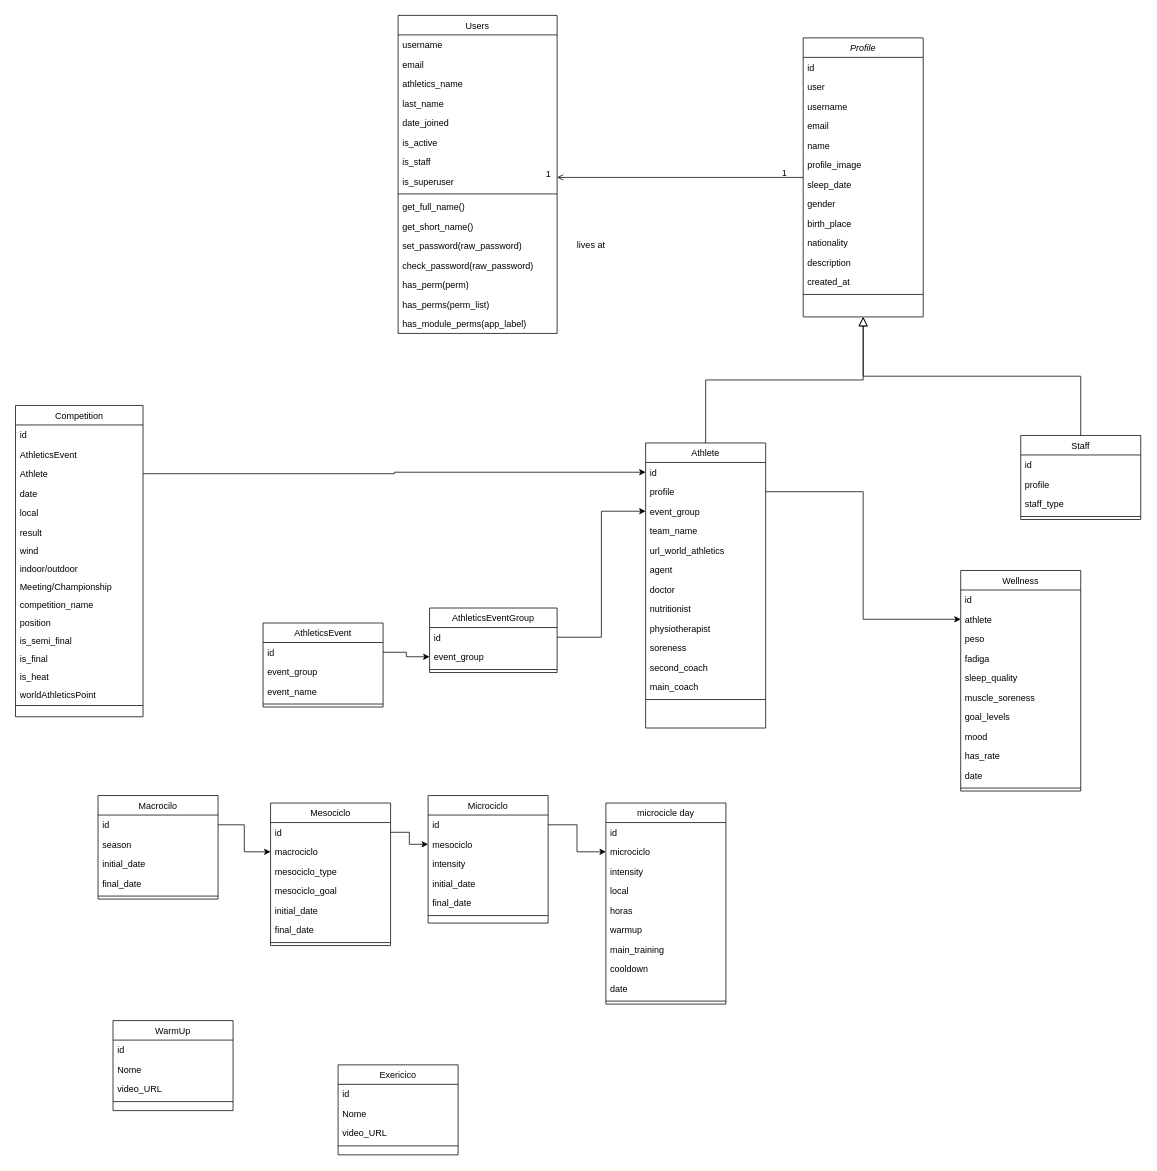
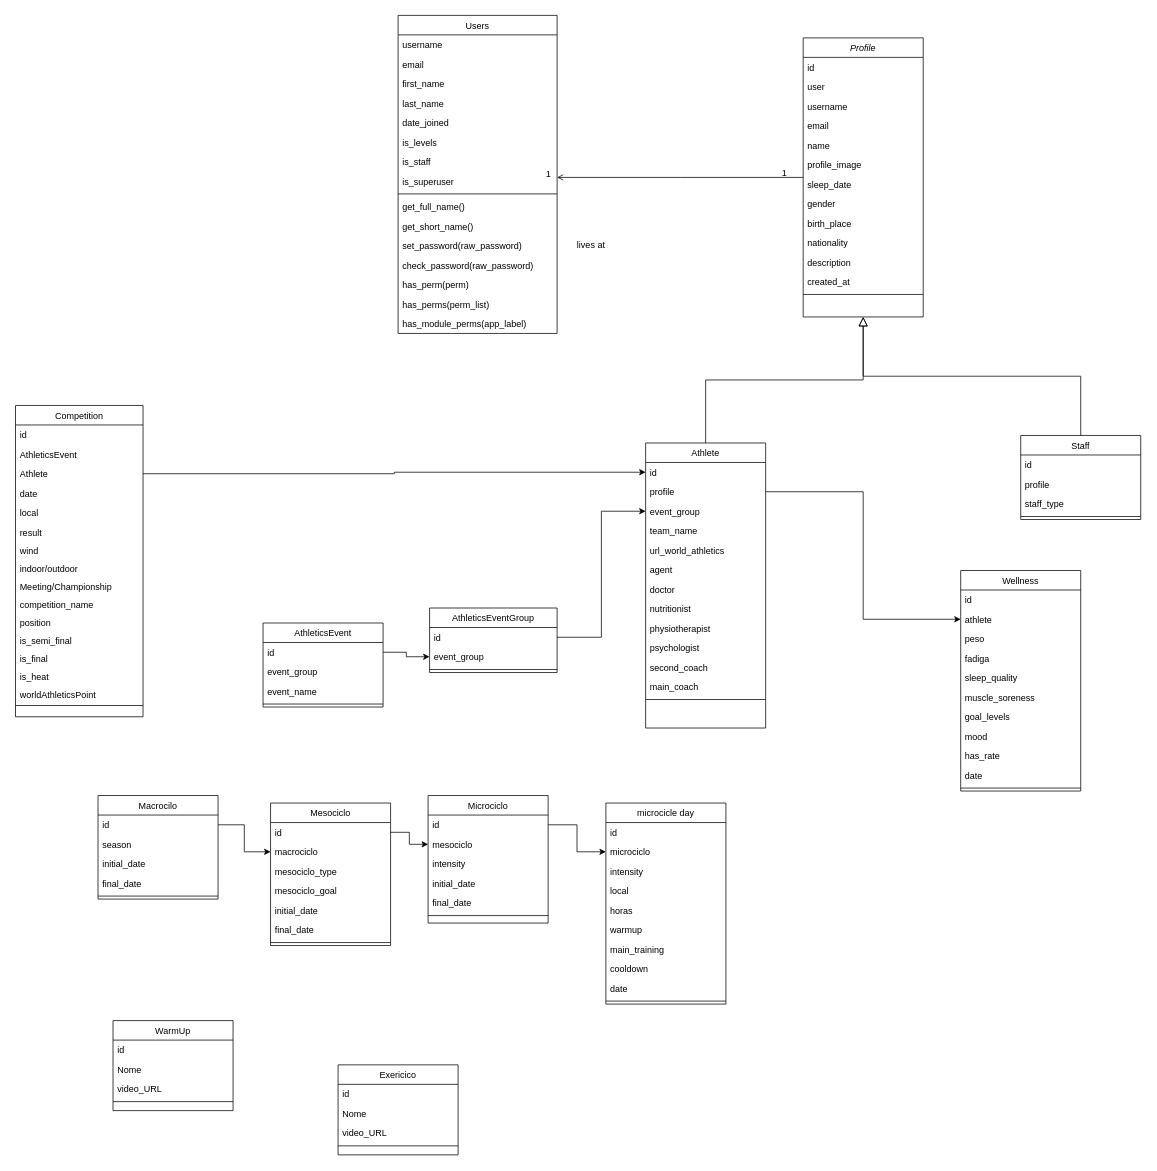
- <mxCell id="40" value="athletics_name" style="text;align=left;verticalAlign=top;spacingLeft=4;spacingRight=4;overflow=hidden;rotatable=0;points=[[0,0.5],[1,0.5]];portConstraint=eastwest;rounded=0;shadow=0;html=0;" parent="37" vertex="1"><mxGeometry y="78" width="212" height="26" as="geometry" /></mxCell>
+ <mxCell id="40" value="first_name" style="text;align=left;verticalAlign=top;spacingLeft=4;spacingRight=4;overflow=hidden;rotatable=0;points=[[0,0.5],[1,0.5]];portConstraint=eastwest;rounded=0;shadow=0;html=0;" parent="37" vertex="1"><mxGeometry y="78" width="212" height="26" as="geometry" /></mxCell>
- <mxCell id="43" value="is_active" style="text;align=left;verticalAlign=top;spacingLeft=4;spacingRight=4;overflow=hidden;rotatable=0;points=[[0,0.5],[1,0.5]];portConstraint=eastwest;rounded=0;shadow=0;html=0;" vertex="1" parent="37"><mxGeometry y="156" width="212" height="26" as="geometry" /></mxCell>
+ <mxCell id="43" value="is_levels" style="text;align=left;verticalAlign=top;spacingLeft=4;spacingRight=4;overflow=hidden;rotatable=0;points=[[0,0.5],[1,0.5]];portConstraint=eastwest;rounded=0;shadow=0;html=0;" vertex="1" parent="37"><mxGeometry y="156" width="212" height="26" as="geometry" /></mxCell>
- <mxCell id="26" value="soreness " style="text;align=left;verticalAlign=top;spacingLeft=4;spacingRight=4;overflow=hidden;rotatable=0;points=[[0,0.5],[1,0.5]];portConstraint=eastwest;rounded=0;shadow=0;html=0;" vertex="1" parent="16"><mxGeometry y="260" width="160" height="26" as="geometry" /></mxCell>
+ <mxCell id="26" value="psychologist " style="text;align=left;verticalAlign=top;spacingLeft=4;spacingRight=4;overflow=hidden;rotatable=0;points=[[0,0.5],[1,0.5]];portConstraint=eastwest;rounded=0;shadow=0;html=0;" vertex="1" parent="16"><mxGeometry y="260" width="160" height="26" as="geometry" /></mxCell>
